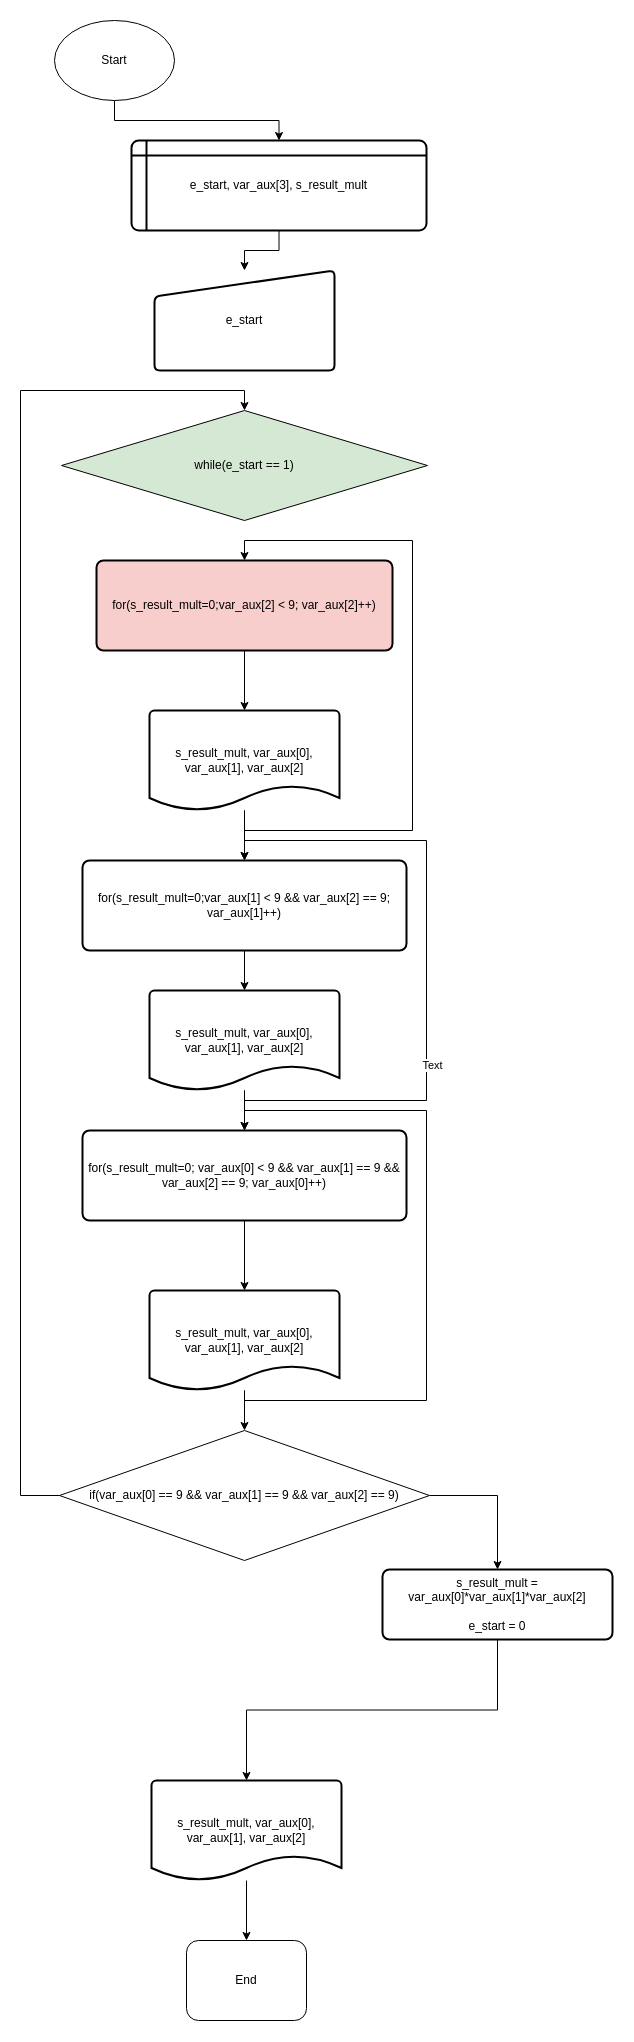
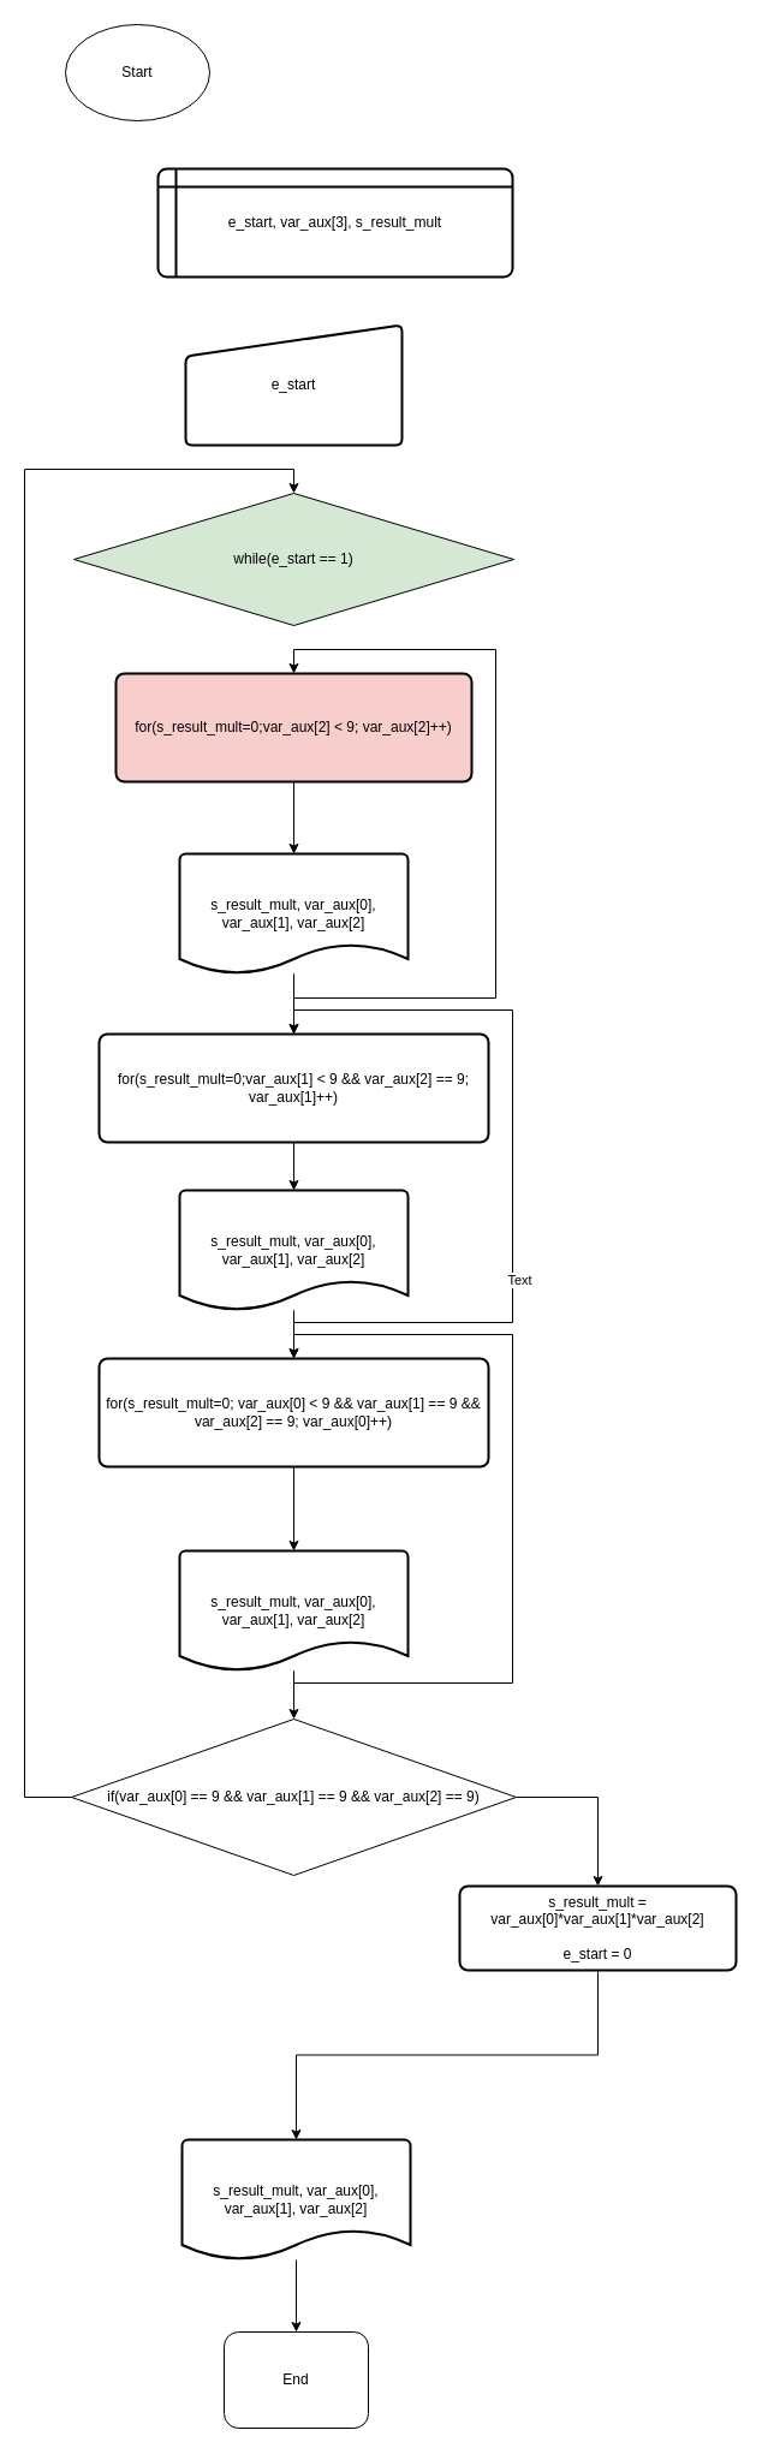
- <mxCell id="2" value="" style="edgeStyle=orthogonalEdgeStyle;rounded=0;orthogonalLoop=1;jettySize=auto;html=1;" edge="1" parent="1" source="3" target="5"><mxGeometry relative="1" as="geometry" /></mxCell>
- <mxCell id="4" value="" style="edgeStyle=orthogonalEdgeStyle;rounded=0;orthogonalLoop=1;jettySize=auto;html=1;" edge="1" parent="1" source="5" target="16"><mxGeometry relative="1" as="geometry" /></mxCell>
